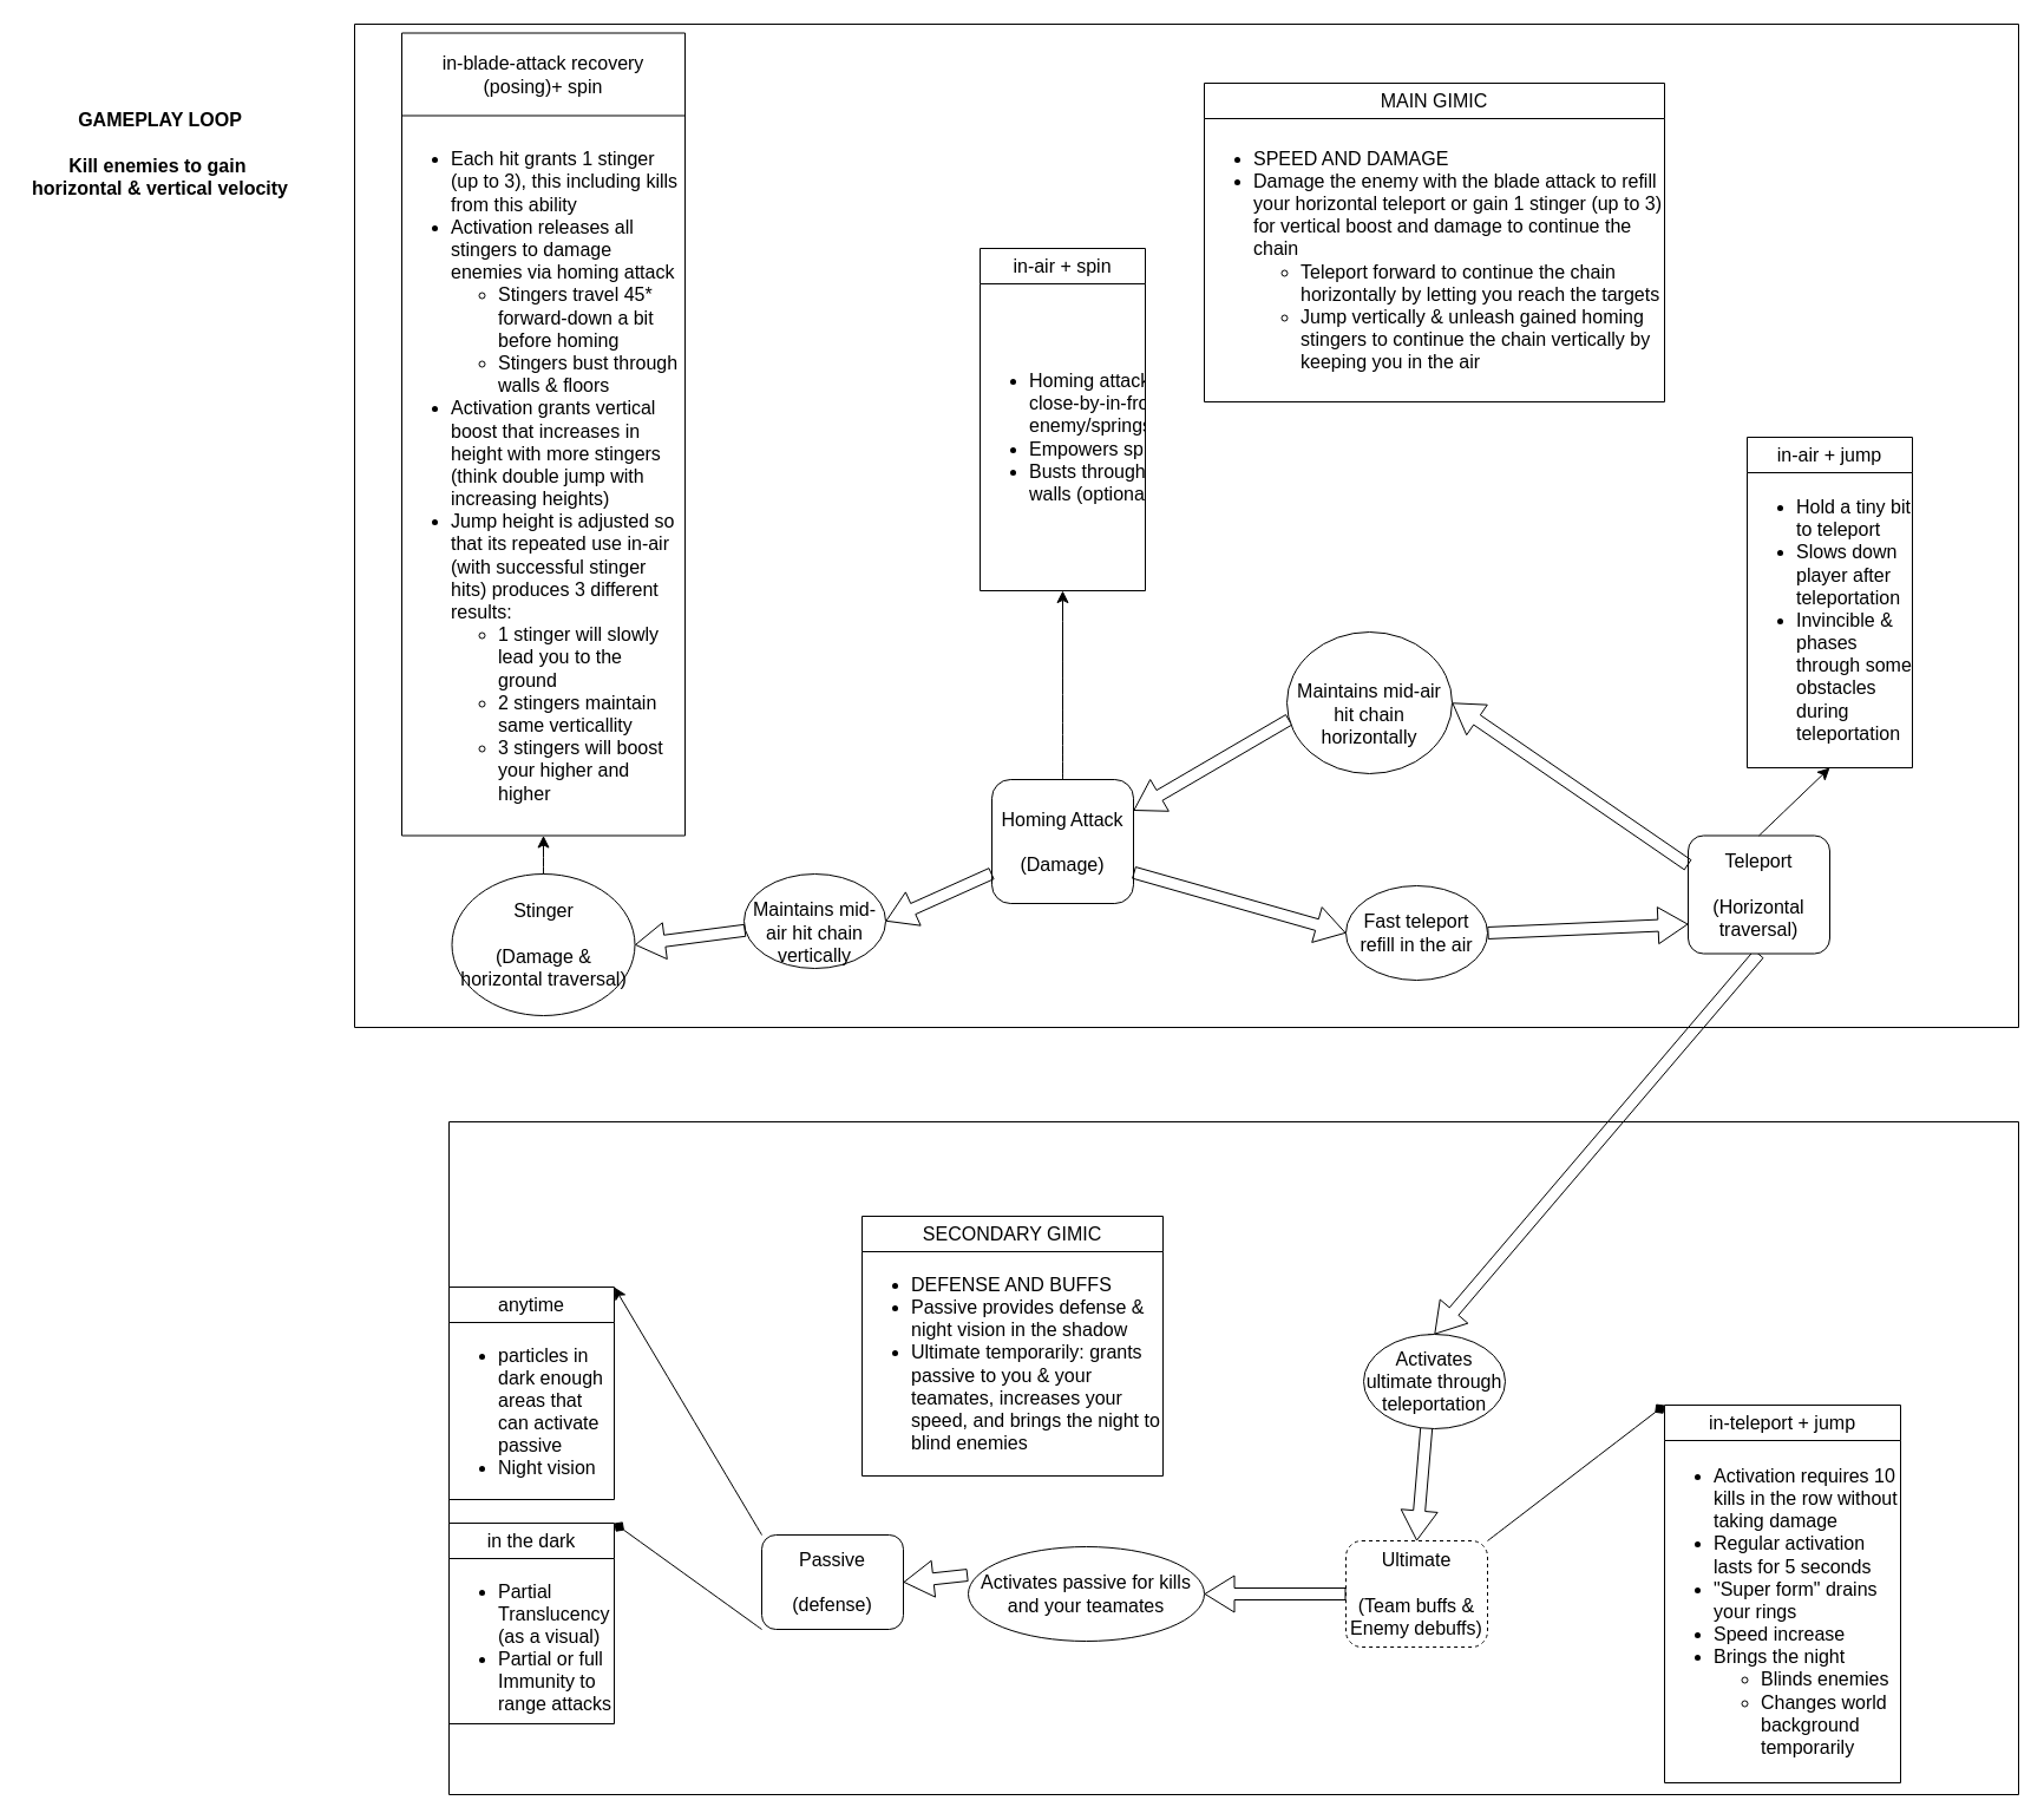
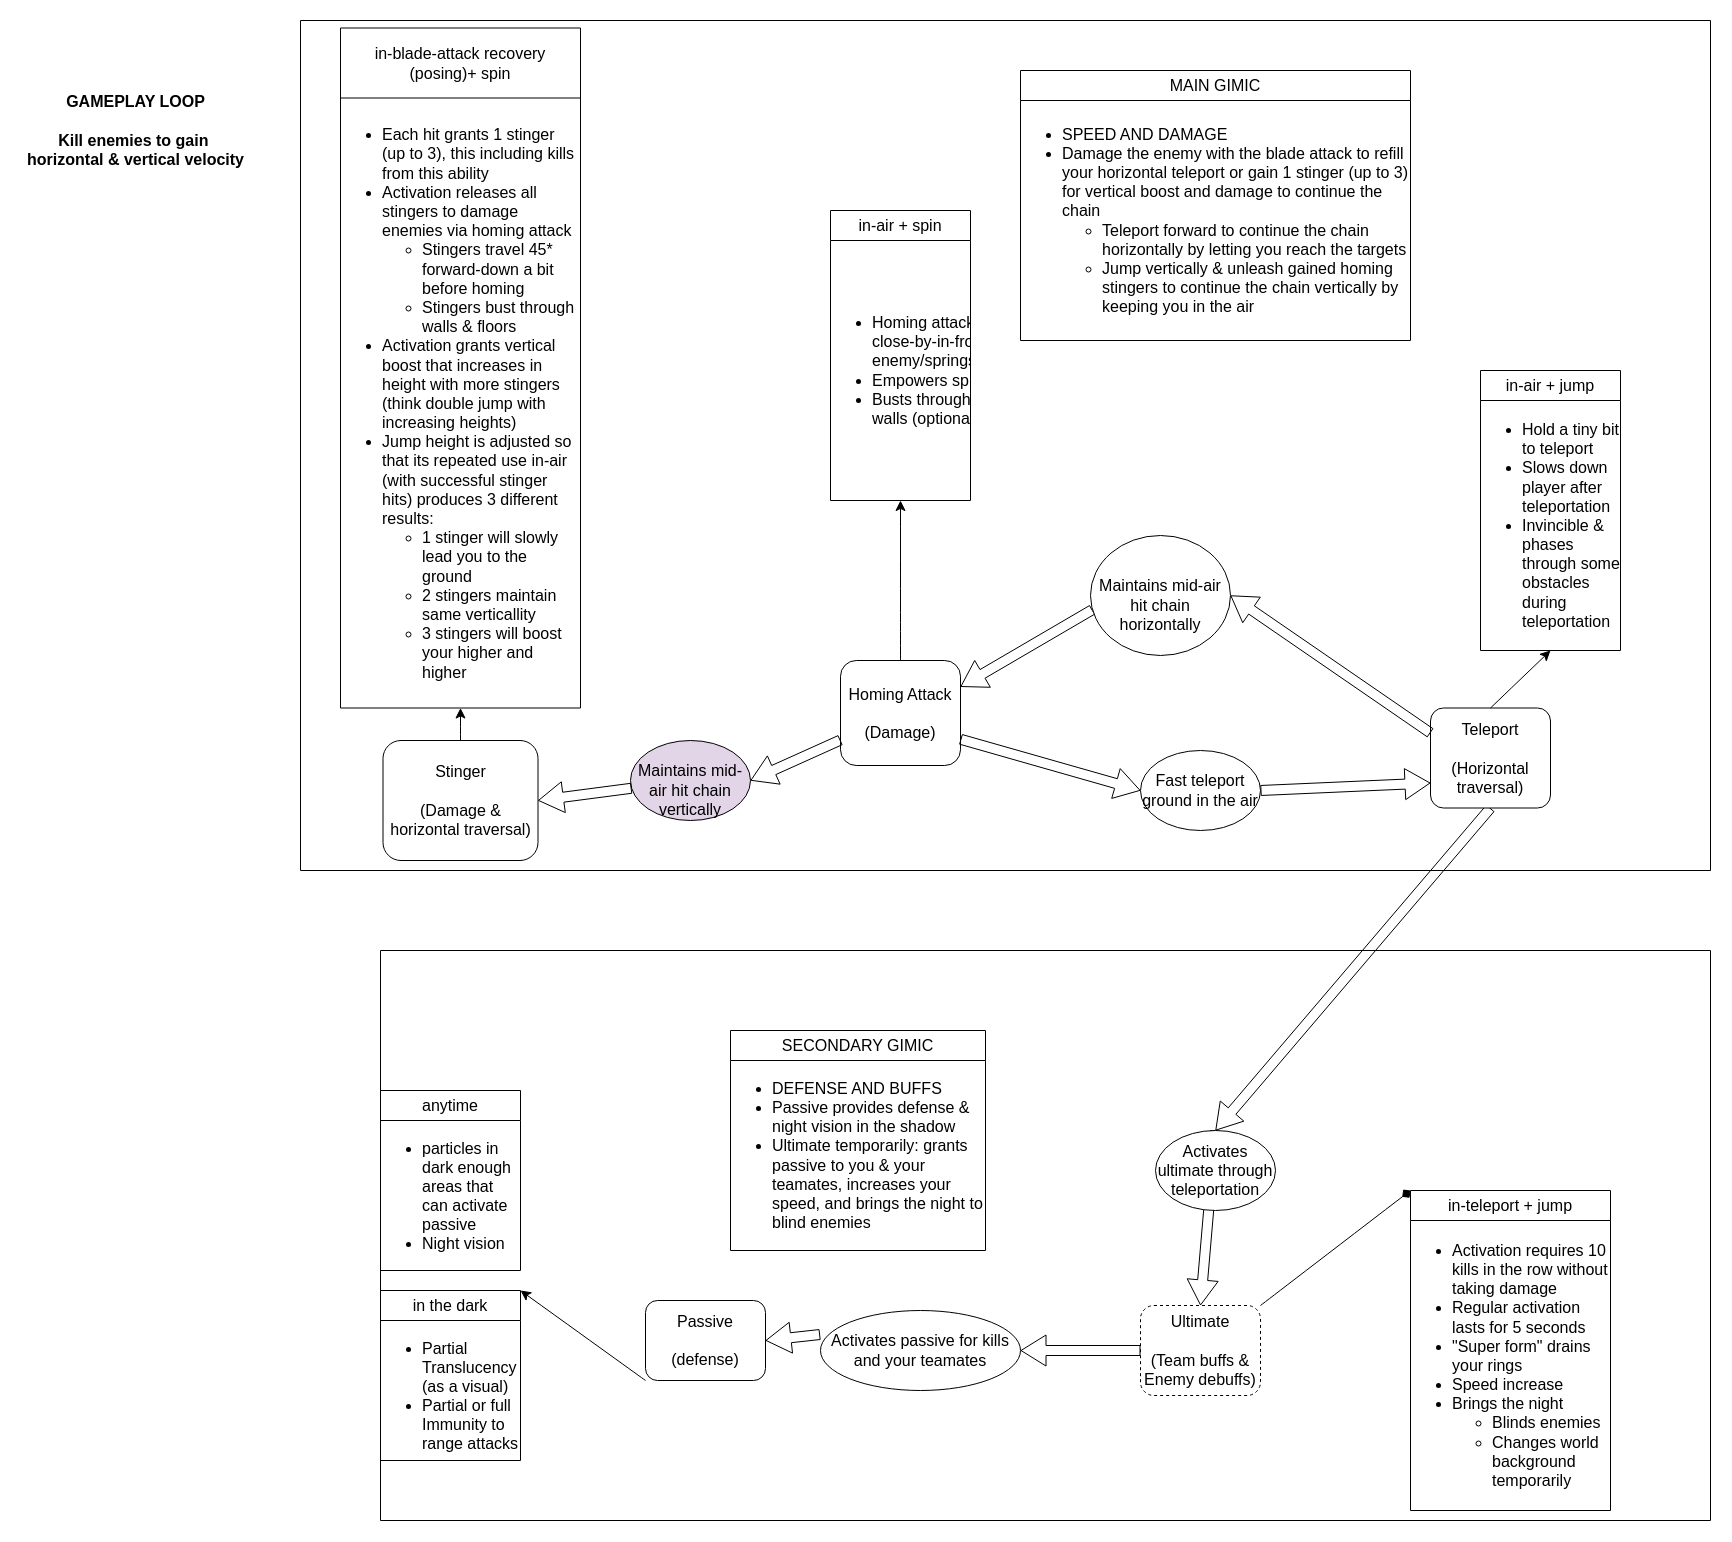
- <mxCell id="42" value="&lt;br&gt;&lt;div&gt;Maintains mid-air hit chain vertically&lt;/div&gt;" style="ellipse;whiteSpace=wrap;html=1;fontSize=16;" vertex="1" parent="24"><mxGeometry x="330" y="720" width="120" height="80" as="geometry" /></mxCell>
+ <mxCell id="42" value="&lt;br&gt;&lt;div&gt;Maintains mid-air hit chain vertically&lt;/div&gt;" style="ellipse;whiteSpace=wrap;html=1;fontSize=16;fillColor=#e1d5e7;" vertex="1" parent="24"><mxGeometry x="330" y="720" width="120" height="80" as="geometry" /></mxCell>
- <mxCell id="38" value="Fast teleport refill in the air" style="ellipse;whiteSpace=wrap;html=1;fontSize=16;" vertex="1" parent="24"><mxGeometry x="840" y="730" width="120" height="80" as="geometry" /></mxCell>
+ <mxCell id="38" value="Fast teleport ground in the air" style="ellipse;whiteSpace=wrap;html=1;fontSize=16;" vertex="1" parent="24"><mxGeometry x="840" y="730" width="120" height="80" as="geometry" /></mxCell>
- <mxCell id="32" value="&lt;div&gt;Stinger&lt;/div&gt;&lt;div&gt;&lt;br&gt;&lt;/div&gt;&lt;div&gt;(Damage &amp;amp; horizontal traversal)&lt;br&gt;&lt;/div&gt;" style="ellipse;whiteSpace=wrap;html=1;fontSize=16;" vertex="1" parent="24"><mxGeometry x="82.5" y="720" width="155" height="120" as="geometry" /></mxCell>
+ <mxCell id="32" value="&lt;div&gt;Stinger&lt;/div&gt;&lt;div&gt;&lt;br&gt;&lt;/div&gt;&lt;div&gt;(Damage &amp;amp; horizontal traversal)&lt;br&gt;&lt;/div&gt;" style="rounded=1;whiteSpace=wrap;html=1;fontSize=16;" vertex="1" parent="24"><mxGeometry x="82.5" y="720" width="155" height="120" as="geometry" /></mxCell>
- <mxCell id="18" style="edgeStyle=none;curved=1;rounded=0;orthogonalLoop=1;jettySize=auto;html=1;exitX=0;exitY=0;exitDx=0;exitDy=0;fontSize=12;startSize=8;endSize=8;entryX=1;entryY=0;entryDx=0;entryDy=0;" edge="1" parent="4" source="7" target="16"><mxGeometry relative="1" as="geometry"><mxPoint x="400" y="310" as="targetPoint" /><mxPoint x="470" y="480" as="sourcePoint" /></mxGeometry></mxCell>
- <mxCell id="12" style="edgeStyle=none;curved=1;rounded=0;orthogonalLoop=1;jettySize=auto;html=1;entryX=1;entryY=0;entryDx=0;entryDy=0;fontSize=12;startSize=8;endSize=8;exitX=0;exitY=1;exitDx=0;exitDy=0;endArrow=diamond;" edge="1" parent="4" source="7" target="9"><mxGeometry relative="1" as="geometry"><mxPoint x="500" y="390" as="sourcePoint" /></mxGeometry></mxCell>
+ <mxCell id="12" style="edgeStyle=none;curved=1;rounded=0;orthogonalLoop=1;jettySize=auto;html=1;entryX=1;entryY=0;entryDx=0;entryDy=0;fontSize=12;startSize=8;endSize=8;exitX=0;exitY=1;exitDx=0;exitDy=0;" edge="1" parent="4" source="7" target="9"><mxGeometry relative="1" as="geometry"><mxPoint x="500" y="390" as="sourcePoint" /></mxGeometry></mxCell>
